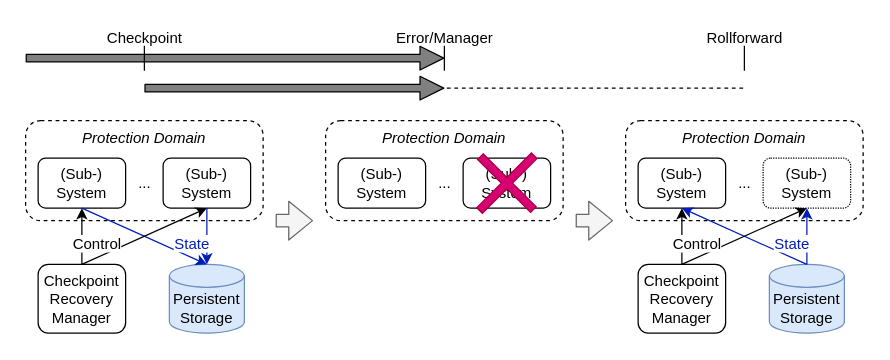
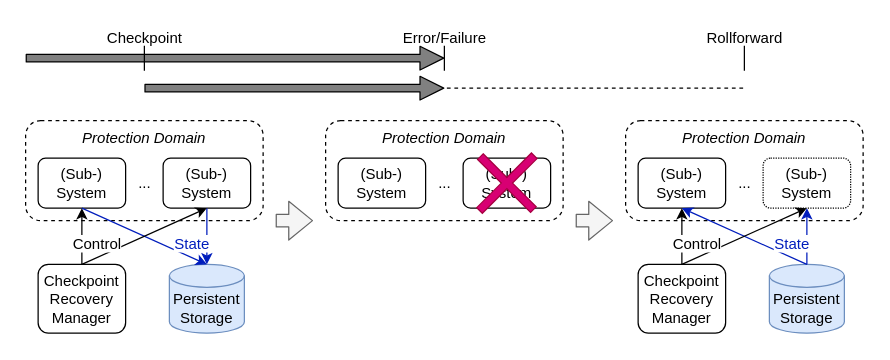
- <mxCell id="35" value="&lt;font color=&quot;#000000&quot;&gt;Error/Manager&lt;/font&gt;" style="text;html=1;align=center;verticalAlign=middle;resizable=0;points=[];autosize=1;fontColor=#0000FF;" parent="1" vertex="1"><mxGeometry x="315" y="20" width="80" height="20" as="geometry" /></mxCell>
+ <mxCell id="35" value="&lt;font color=&quot;#000000&quot;&gt;Error/Failure&lt;/font&gt;" style="text;html=1;align=center;verticalAlign=middle;resizable=0;points=[];autosize=1;fontColor=#0000FF;" parent="1" vertex="1"><mxGeometry x="315" y="20" width="80" height="20" as="geometry" /></mxCell>
